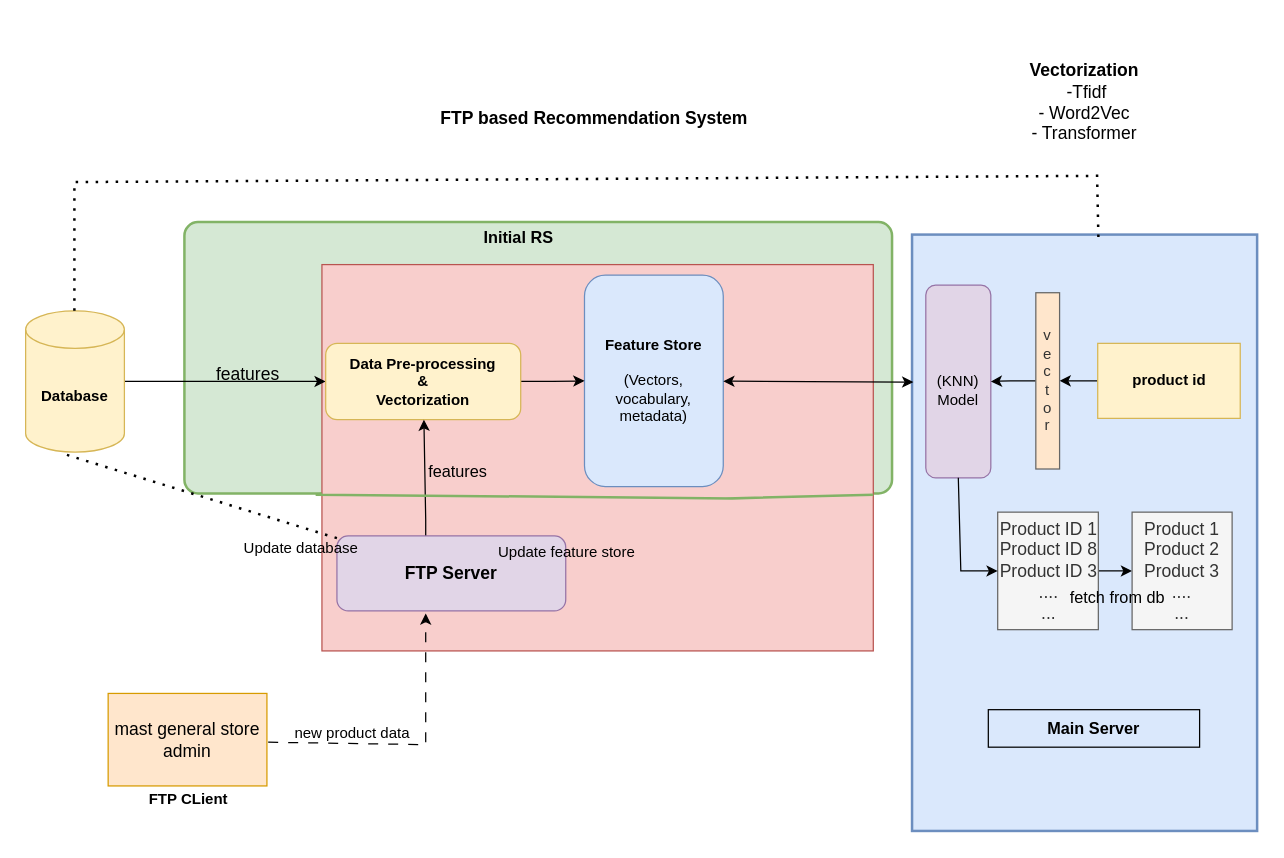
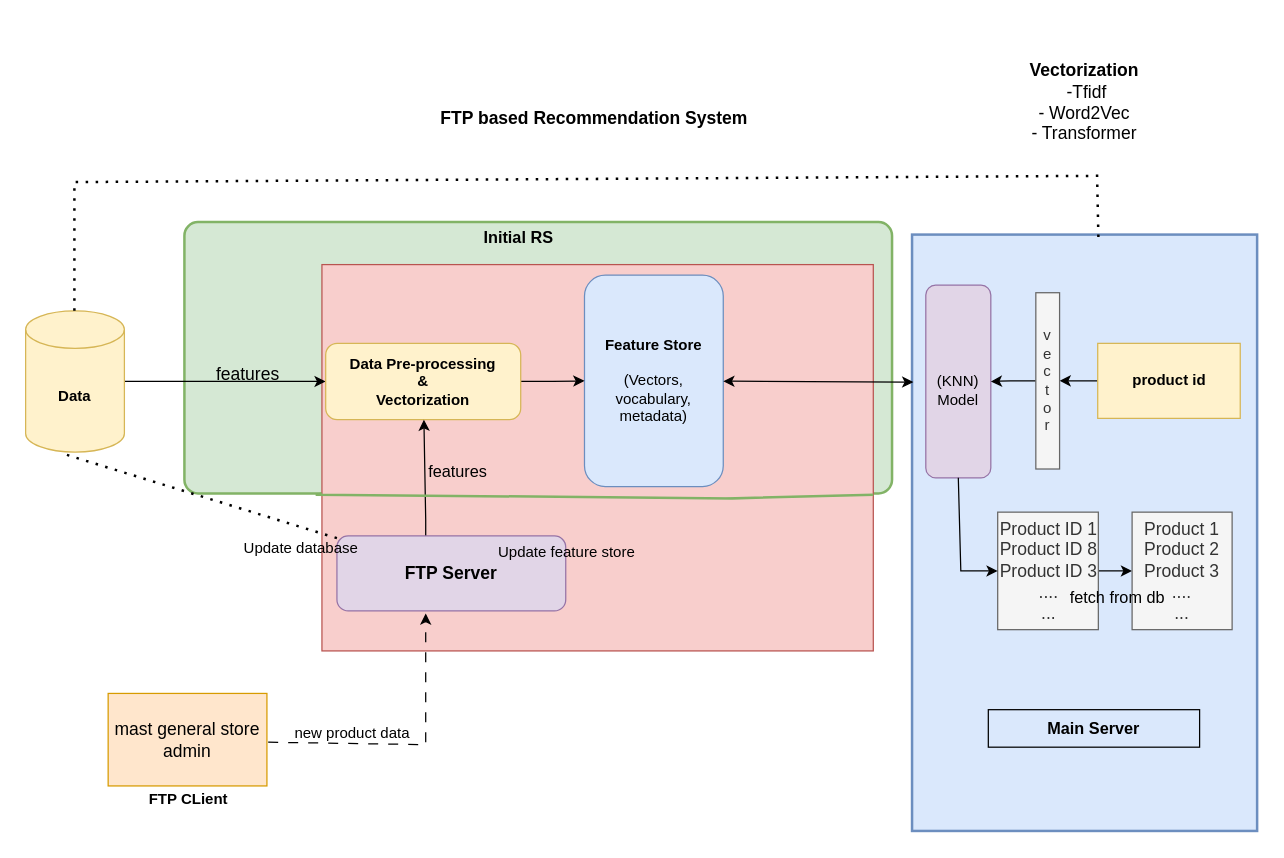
- <mxCell id="15" value="v&lt;br&gt;e&lt;br&gt;c&lt;br&gt;t&lt;br&gt;o&lt;br&gt;r&lt;br&gt;" style="rounded=0;whiteSpace=wrap;html=1;fillColor=#ffe6cc;fontColor=#333333;strokeColor=#666666;" parent="1" vertex="1"><mxGeometry x="828" y="233.5" width="19" height="141" as="geometry" /></mxCell>
+ <mxCell id="15" value="v&lt;br&gt;e&lt;br&gt;c&lt;br&gt;t&lt;br&gt;o&lt;br&gt;r&lt;br&gt;" style="rounded=0;whiteSpace=wrap;html=1;fillColor=#f5f5f5;fontColor=#333333;strokeColor=#666666;" parent="1" vertex="1"><mxGeometry x="828" y="233.5" width="19" height="141" as="geometry" /></mxCell>
- <mxCell id="6" value="&lt;b&gt;Database&lt;/b&gt;" style="shape=cylinder3;whiteSpace=wrap;html=1;boundedLbl=1;backgroundOutline=1;size=15;fillColor=#fff2cc;strokeColor=#d6b656;" parent="1" vertex="1"><mxGeometry x="20" y="248" width="79" height="113" as="geometry" /></mxCell>
+ <mxCell id="6" value="&lt;b&gt;Data&lt;/b&gt;" style="shape=cylinder3;whiteSpace=wrap;html=1;boundedLbl=1;backgroundOutline=1;size=15;fillColor=#fff2cc;strokeColor=#d6b656;" parent="1" vertex="1"><mxGeometry x="20" y="248" width="79" height="113" as="geometry" /></mxCell>
